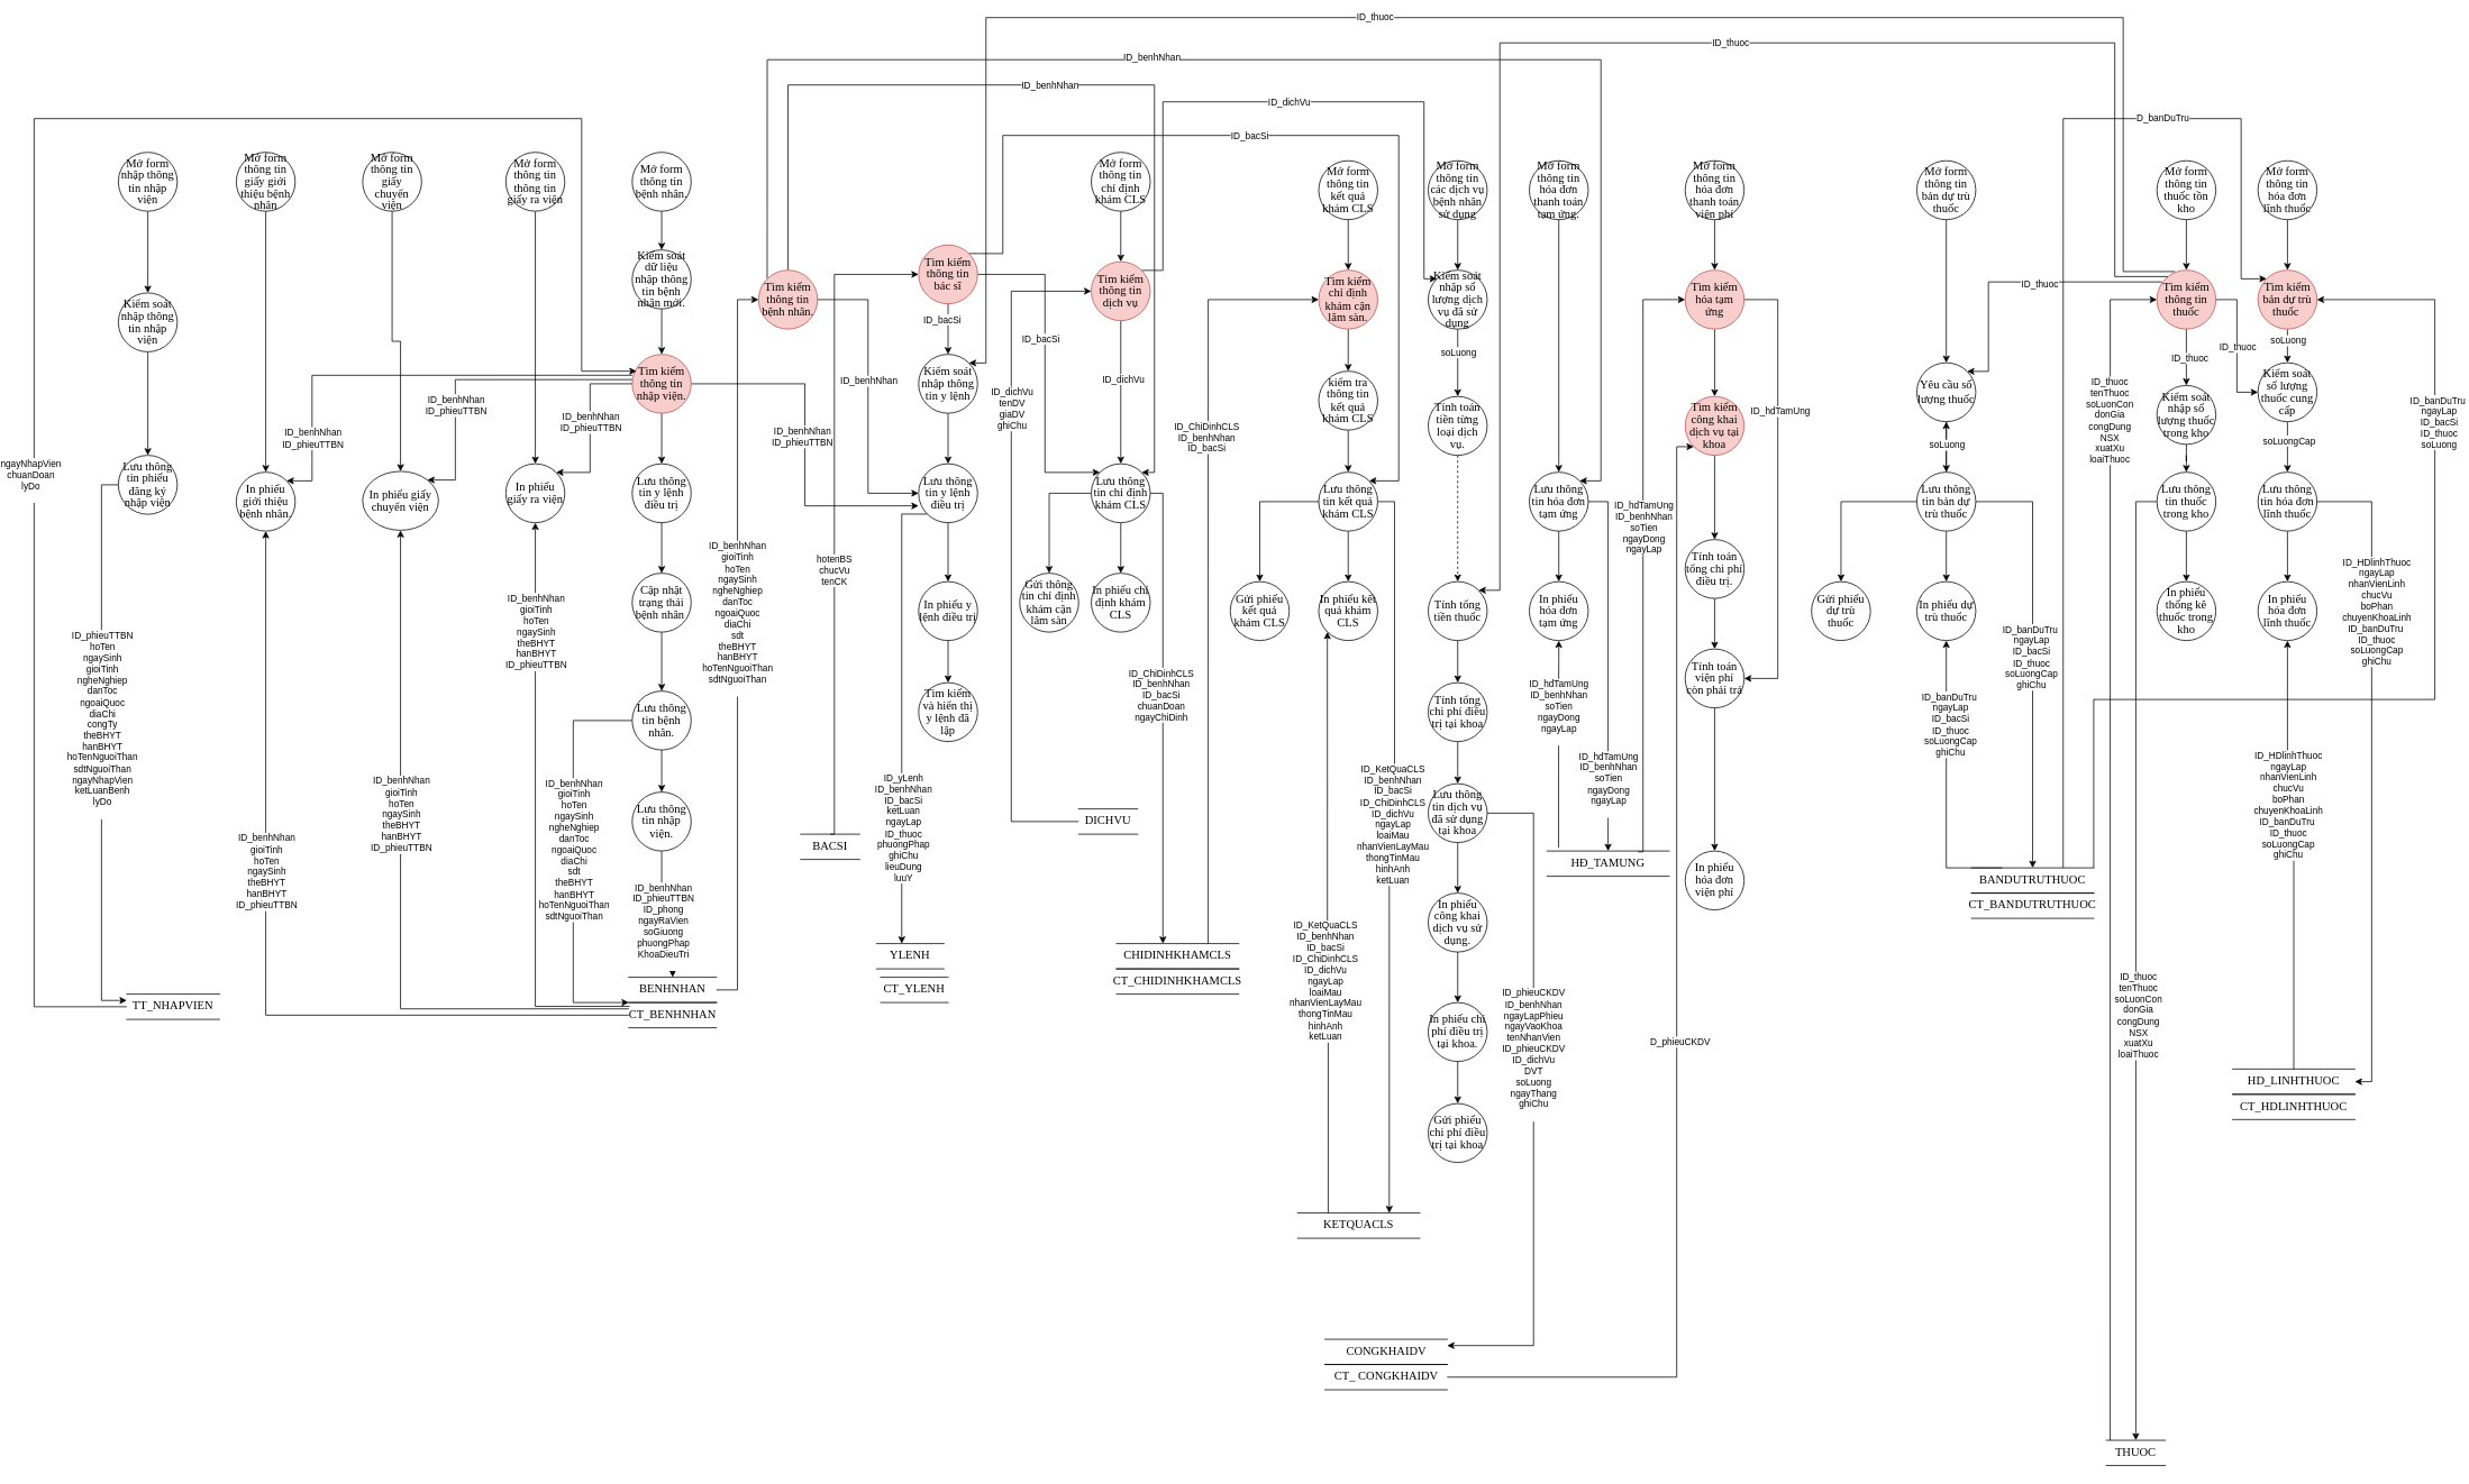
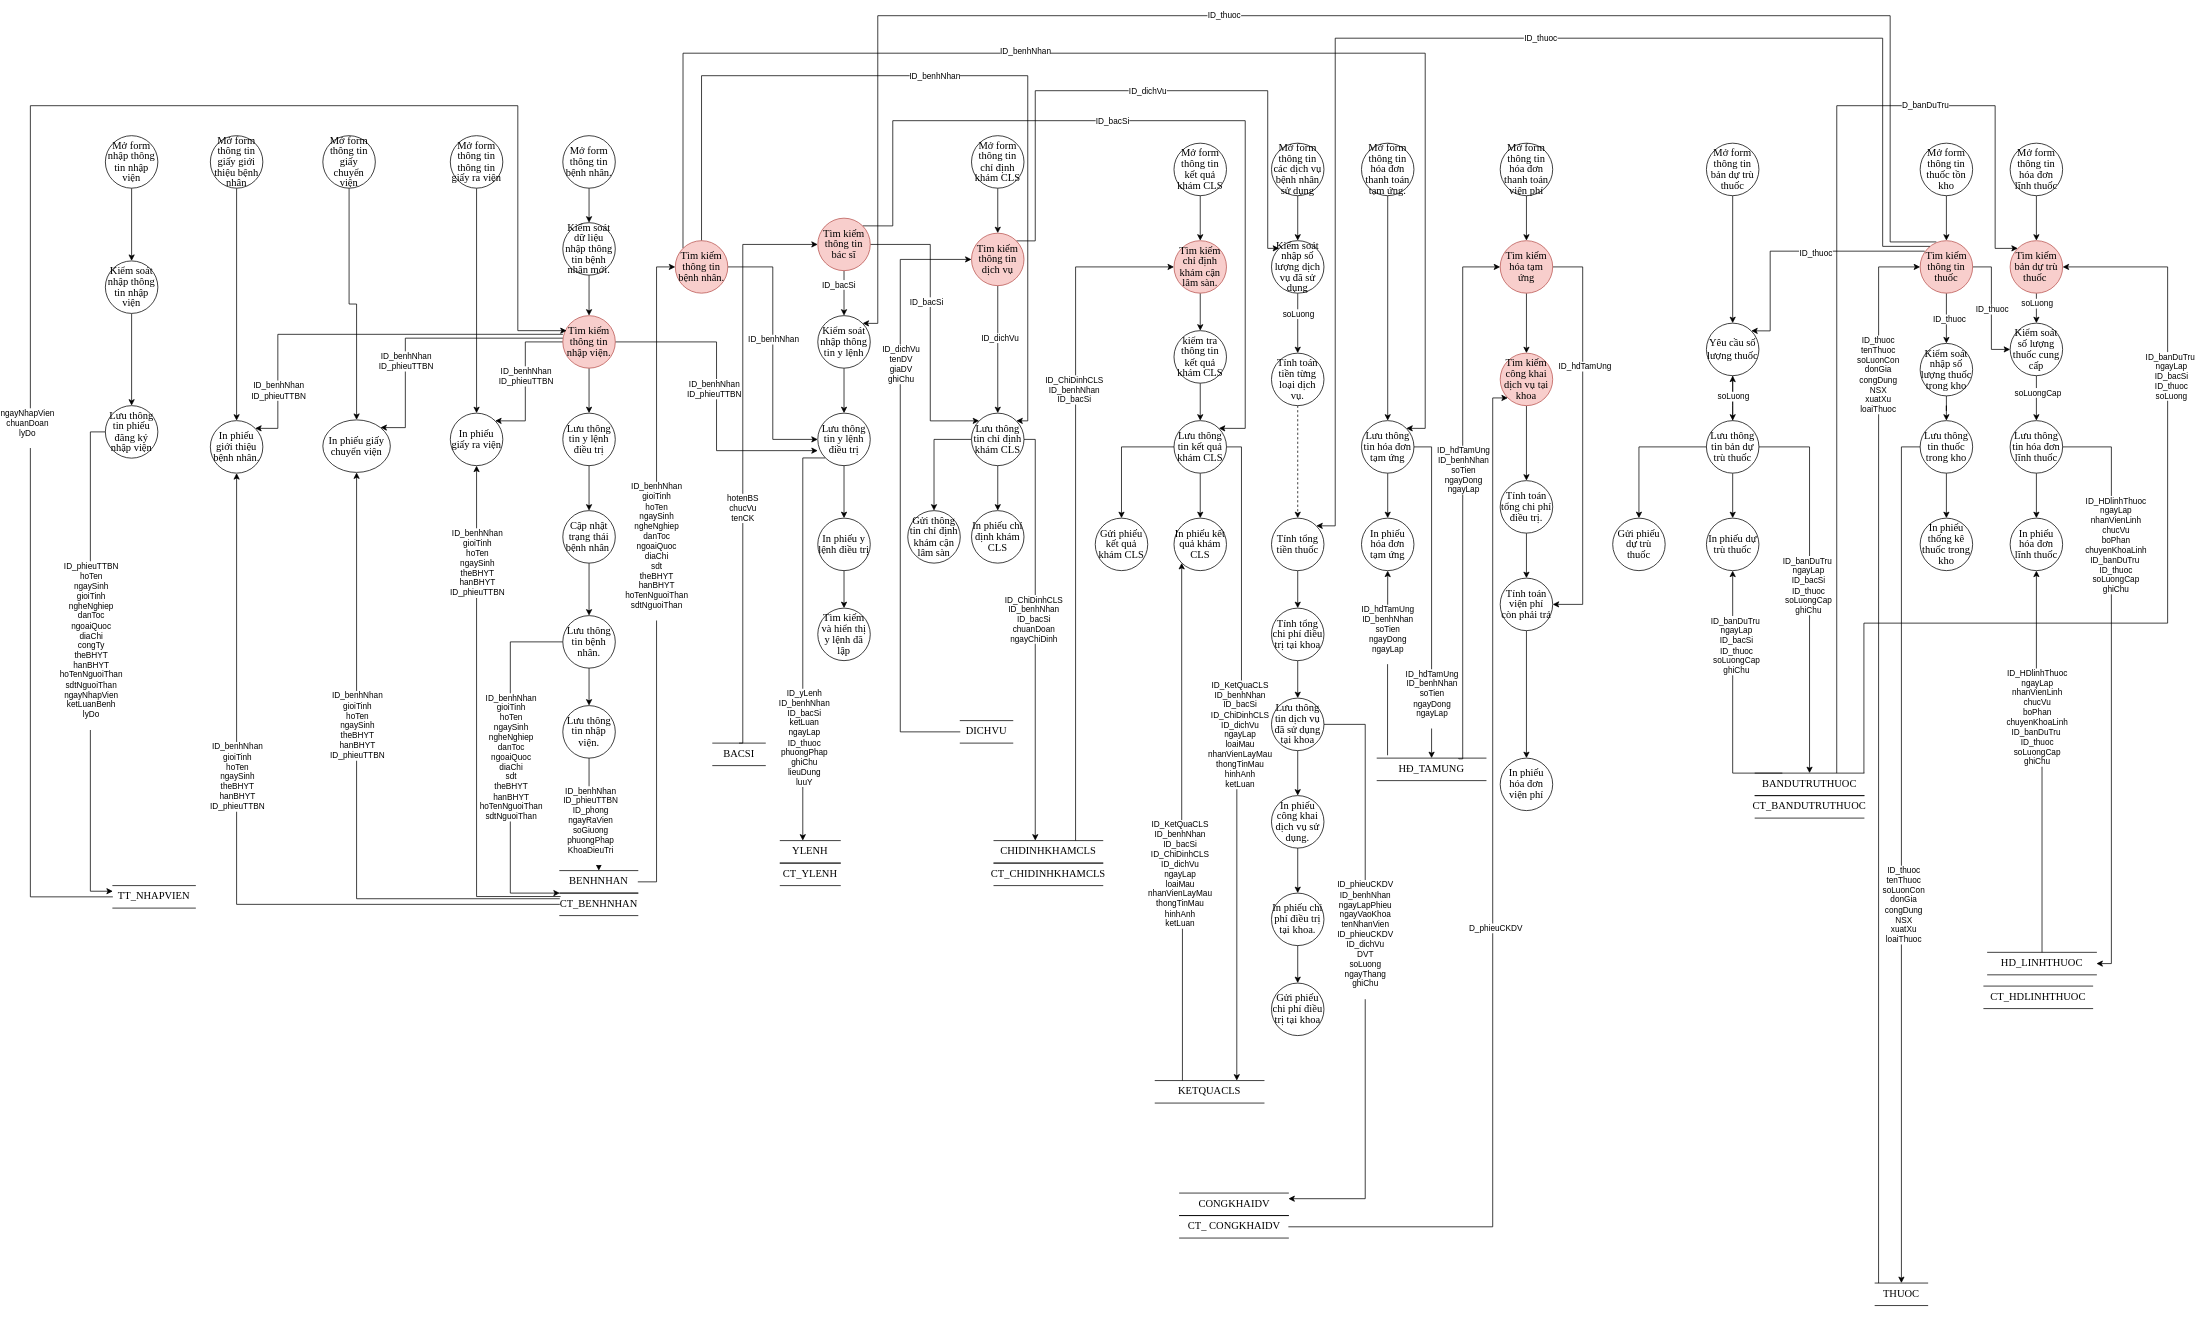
- <mxCell id="178" value="&lt;font face=&quot;Times New Roman&quot;&gt;&lt;span style=&quot;font-size: 14px&quot;&gt;CT_YLENH&lt;/span&gt;&lt;/font&gt;" style="shape=partialRectangle;whiteSpace=wrap;html=1;top=0;bottom=0;fillColor=none;direction=south;" parent="1" vertex="1"><mxGeometry x="1025" y="1160" width="80" height="30" as="geometry" /></mxCell>
+ <mxCell id="178" value="&lt;font face=&quot;Times New Roman&quot;&gt;&lt;span style=&quot;font-size: 14px&quot;&gt;CT_YLENH&lt;/span&gt;&lt;/font&gt;" style="shape=partialRectangle;whiteSpace=wrap;html=1;top=0;bottom=0;fillColor=none;direction=south;" parent="1" vertex="1"><mxGeometry x="1020" y="1150" width="80" height="30" as="geometry" /></mxCell>
- <mxCell id="197" value="&lt;font face=&quot;Times New Roman&quot;&gt;&lt;span style=&quot;font-size: 14px&quot;&gt;CT_HDLINHTHUOC&lt;/span&gt;&lt;/font&gt;" style="shape=partialRectangle;whiteSpace=wrap;html=1;top=0;bottom=0;fillColor=none;direction=south;" parent="1" vertex="1"><mxGeometry x="2630" y="1299" width="145" height="30" as="geometry" /></mxCell>
+ <mxCell id="197" value="&lt;font face=&quot;Times New Roman&quot;&gt;&lt;span style=&quot;font-size: 14px&quot;&gt;CT_HDLINHTHUOC&lt;/span&gt;&lt;/font&gt;" style="shape=partialRectangle;whiteSpace=wrap;html=1;top=0;bottom=0;fillColor=none;direction=south;" parent="1" vertex="1"><mxGeometry x="2625" y="1314" width="145" height="30" as="geometry" /></mxCell>
